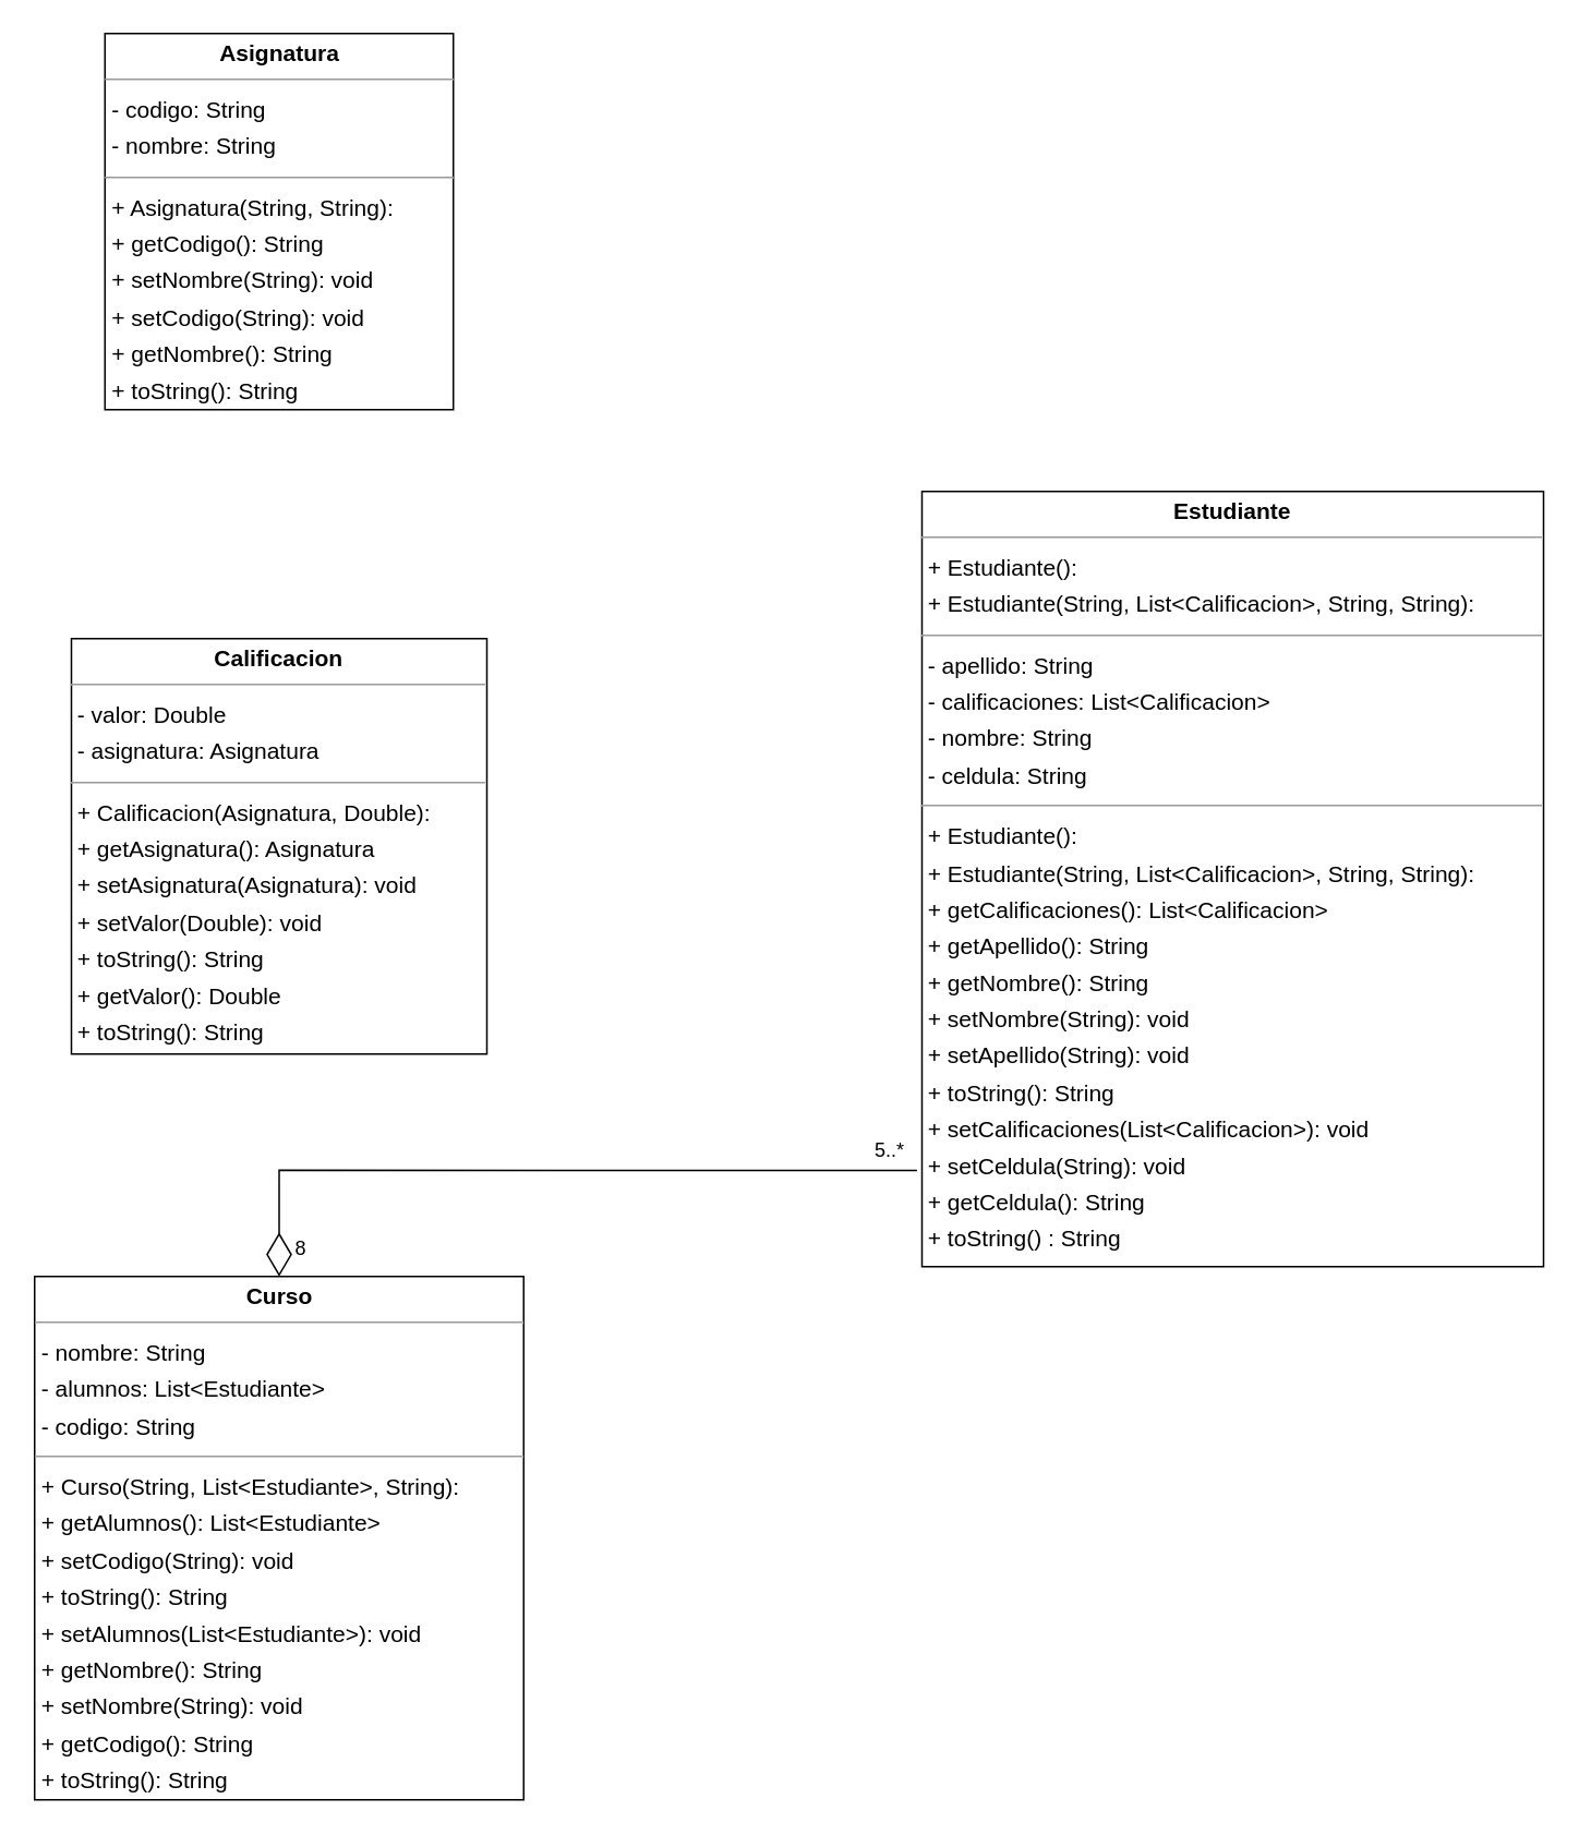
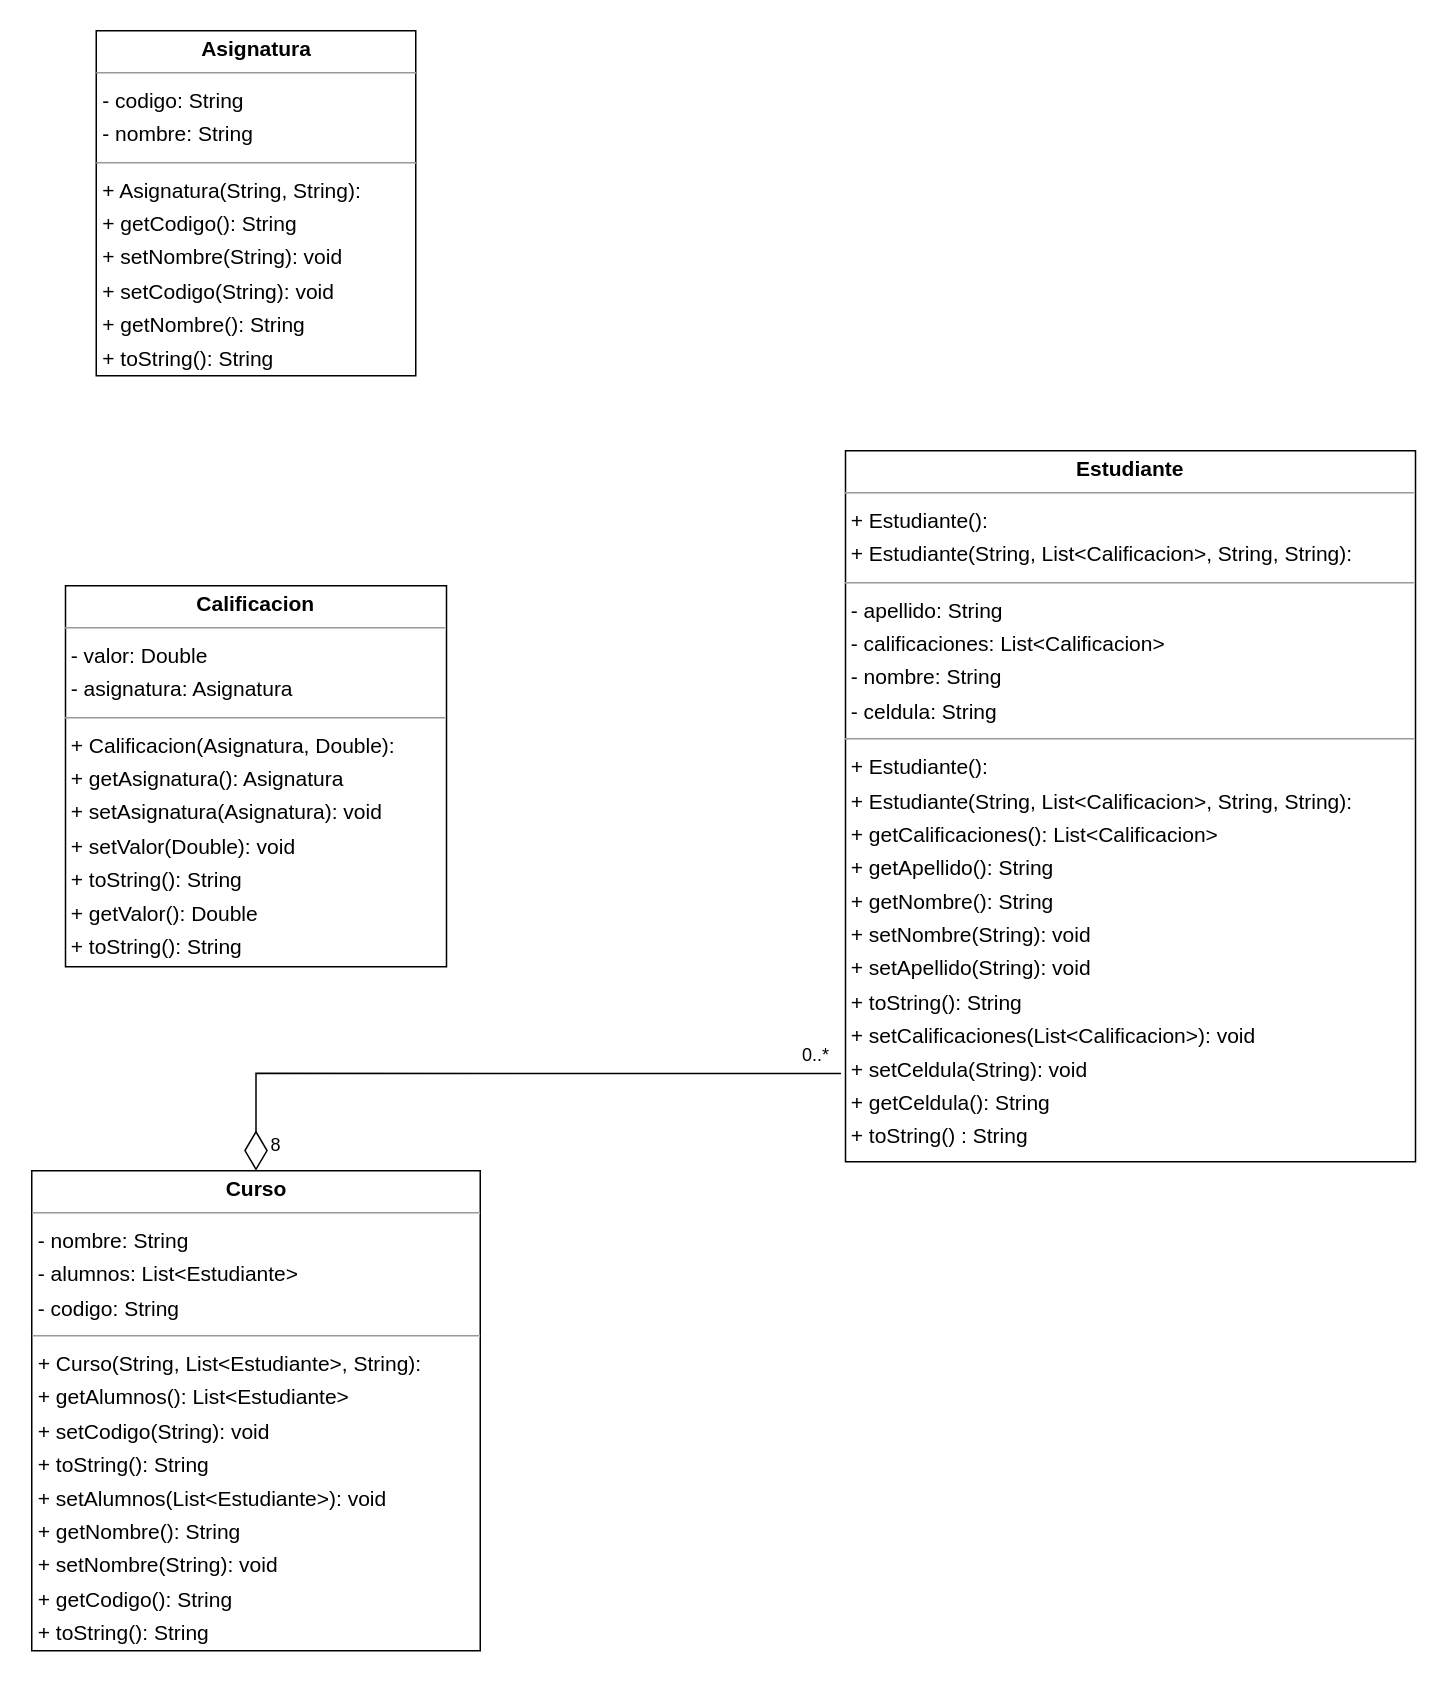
- <mxCell id="8" value="5..*" style="text;html=1;align=center;verticalAlign=middle;resizable=0;points=[];autosize=1;strokeColor=none;fillColor=none;" vertex="1" parent="1"><mxGeometry x="523" y="688" width="40" height="30" as="geometry" /></mxCell>
+ <mxCell id="8" value="0..*" style="text;html=1;align=center;verticalAlign=middle;resizable=0;points=[];autosize=1;strokeColor=none;fillColor=none;" vertex="1" parent="1"><mxGeometry x="523" y="688" width="40" height="30" as="geometry" /></mxCell>
